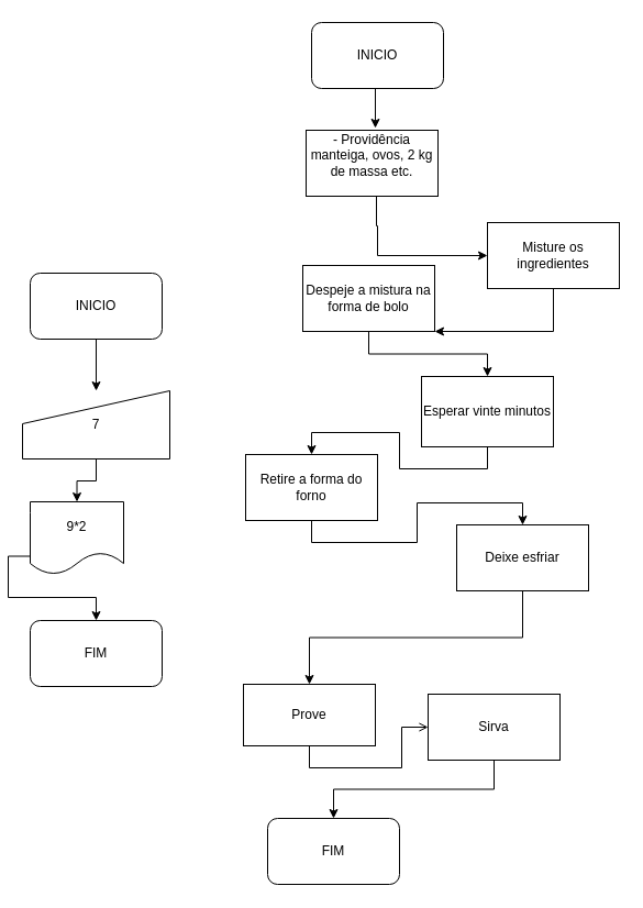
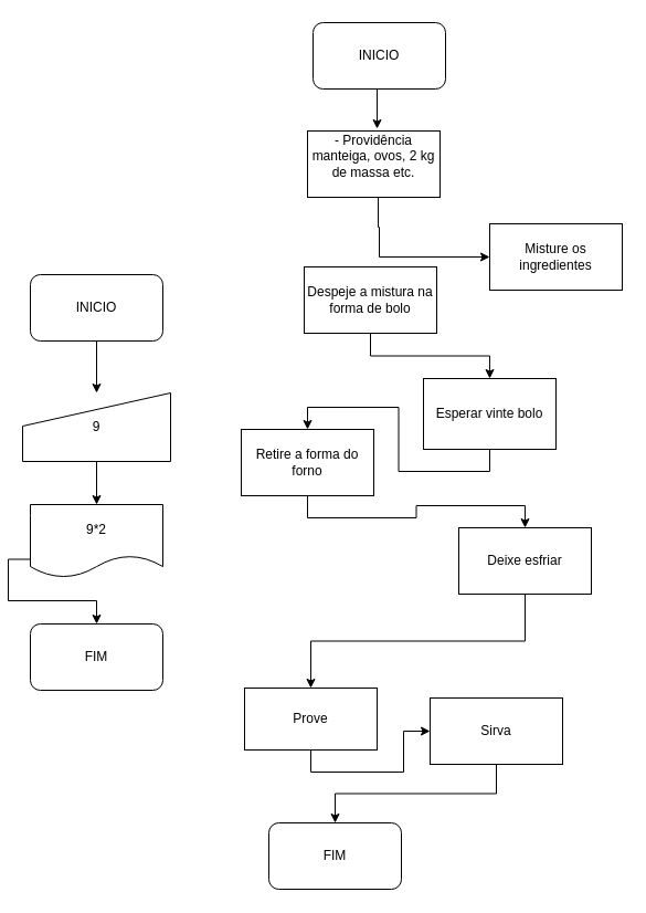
- <mxCell id="5" style="edgeStyle=orthogonalEdgeStyle;rounded=0;orthogonalLoop=1;jettySize=auto;html=1;exitX=0.5;exitY=1;exitDx=0;exitDy=0;" edge="1" parent="1" source="6" target="8"><mxGeometry relative="1" as="geometry"><mxPoint x="343" y="351" as="targetPoint" /><Array as="points"><mxPoint x="347" y="301" /><mxPoint x="343" y="301" /></Array></mxGeometry></mxCell>
- <mxCell id="10" value="Esperar vinte minutos" style="rounded=0;whiteSpace=wrap;html=1;" vertex="1" parent="1"><mxGeometry x="383" y="342" width="120" height="64" as="geometry" /></mxCell>
+ <mxCell id="10" value="Esperar vinte bolo" style="rounded=0;whiteSpace=wrap;html=1;" vertex="1" parent="1"><mxGeometry x="383" y="342" width="120" height="64" as="geometry" /></mxCell>
- <mxCell id="23" value="7" style="shape=manualInput;whiteSpace=wrap;html=1;" vertex="1" parent="1"><mxGeometry x="20" y="355" width="134" height="62" as="geometry" /></mxCell>
+ <mxCell id="23" value="9" style="shape=manualInput;whiteSpace=wrap;html=1;" vertex="1" parent="1"><mxGeometry x="20" y="355" width="134" height="62" as="geometry" /></mxCell>
- <mxCell id="12" value="Retire a forma do forno" style="rounded=0;whiteSpace=wrap;html=1;" vertex="1" parent="1"><mxGeometry x="223" y="413" width="120" height="60" as="geometry" /></mxCell>
+ <mxCell id="12" value="Retire a forma do forno" style="rounded=0;whiteSpace=wrap;html=1;" vertex="1" parent="1"><mxGeometry x="218" y="388" width="120" height="60" as="geometry" /></mxCell>
- <mxCell id="25" value="9*2" style="shape=document;whiteSpace=wrap;html=1;boundedLbl=1;" vertex="1" parent="1"><mxGeometry x="27" y="456" width="85" height="66" as="geometry" /></mxCell>
+ <mxCell id="25" value="9*2" style="shape=document;whiteSpace=wrap;html=1;boundedLbl=1;" vertex="1" parent="1"><mxGeometry x="27" y="456" width="120" height="66" as="geometry" /></mxCell>
- <mxCell id="15" style="edgeStyle=orthogonalEdgeStyle;rounded=0;orthogonalLoop=1;jettySize=auto;html=1;exitX=0.5;exitY=1;exitDx=0;exitDy=0;endArrow=open;" edge="1" parent="1" source="16" target="18"><mxGeometry relative="1" as="geometry"><mxPoint x="343" y="739" as="targetPoint" /></mxGeometry></mxCell>
+ <mxCell id="15" style="edgeStyle=orthogonalEdgeStyle;rounded=0;orthogonalLoop=1;jettySize=auto;html=1;exitX=0.5;exitY=1;exitDx=0;exitDy=0;" edge="1" parent="1" source="16" target="18"><mxGeometry relative="1" as="geometry"><mxPoint x="343" y="739" as="targetPoint" /></mxGeometry></mxCell>
